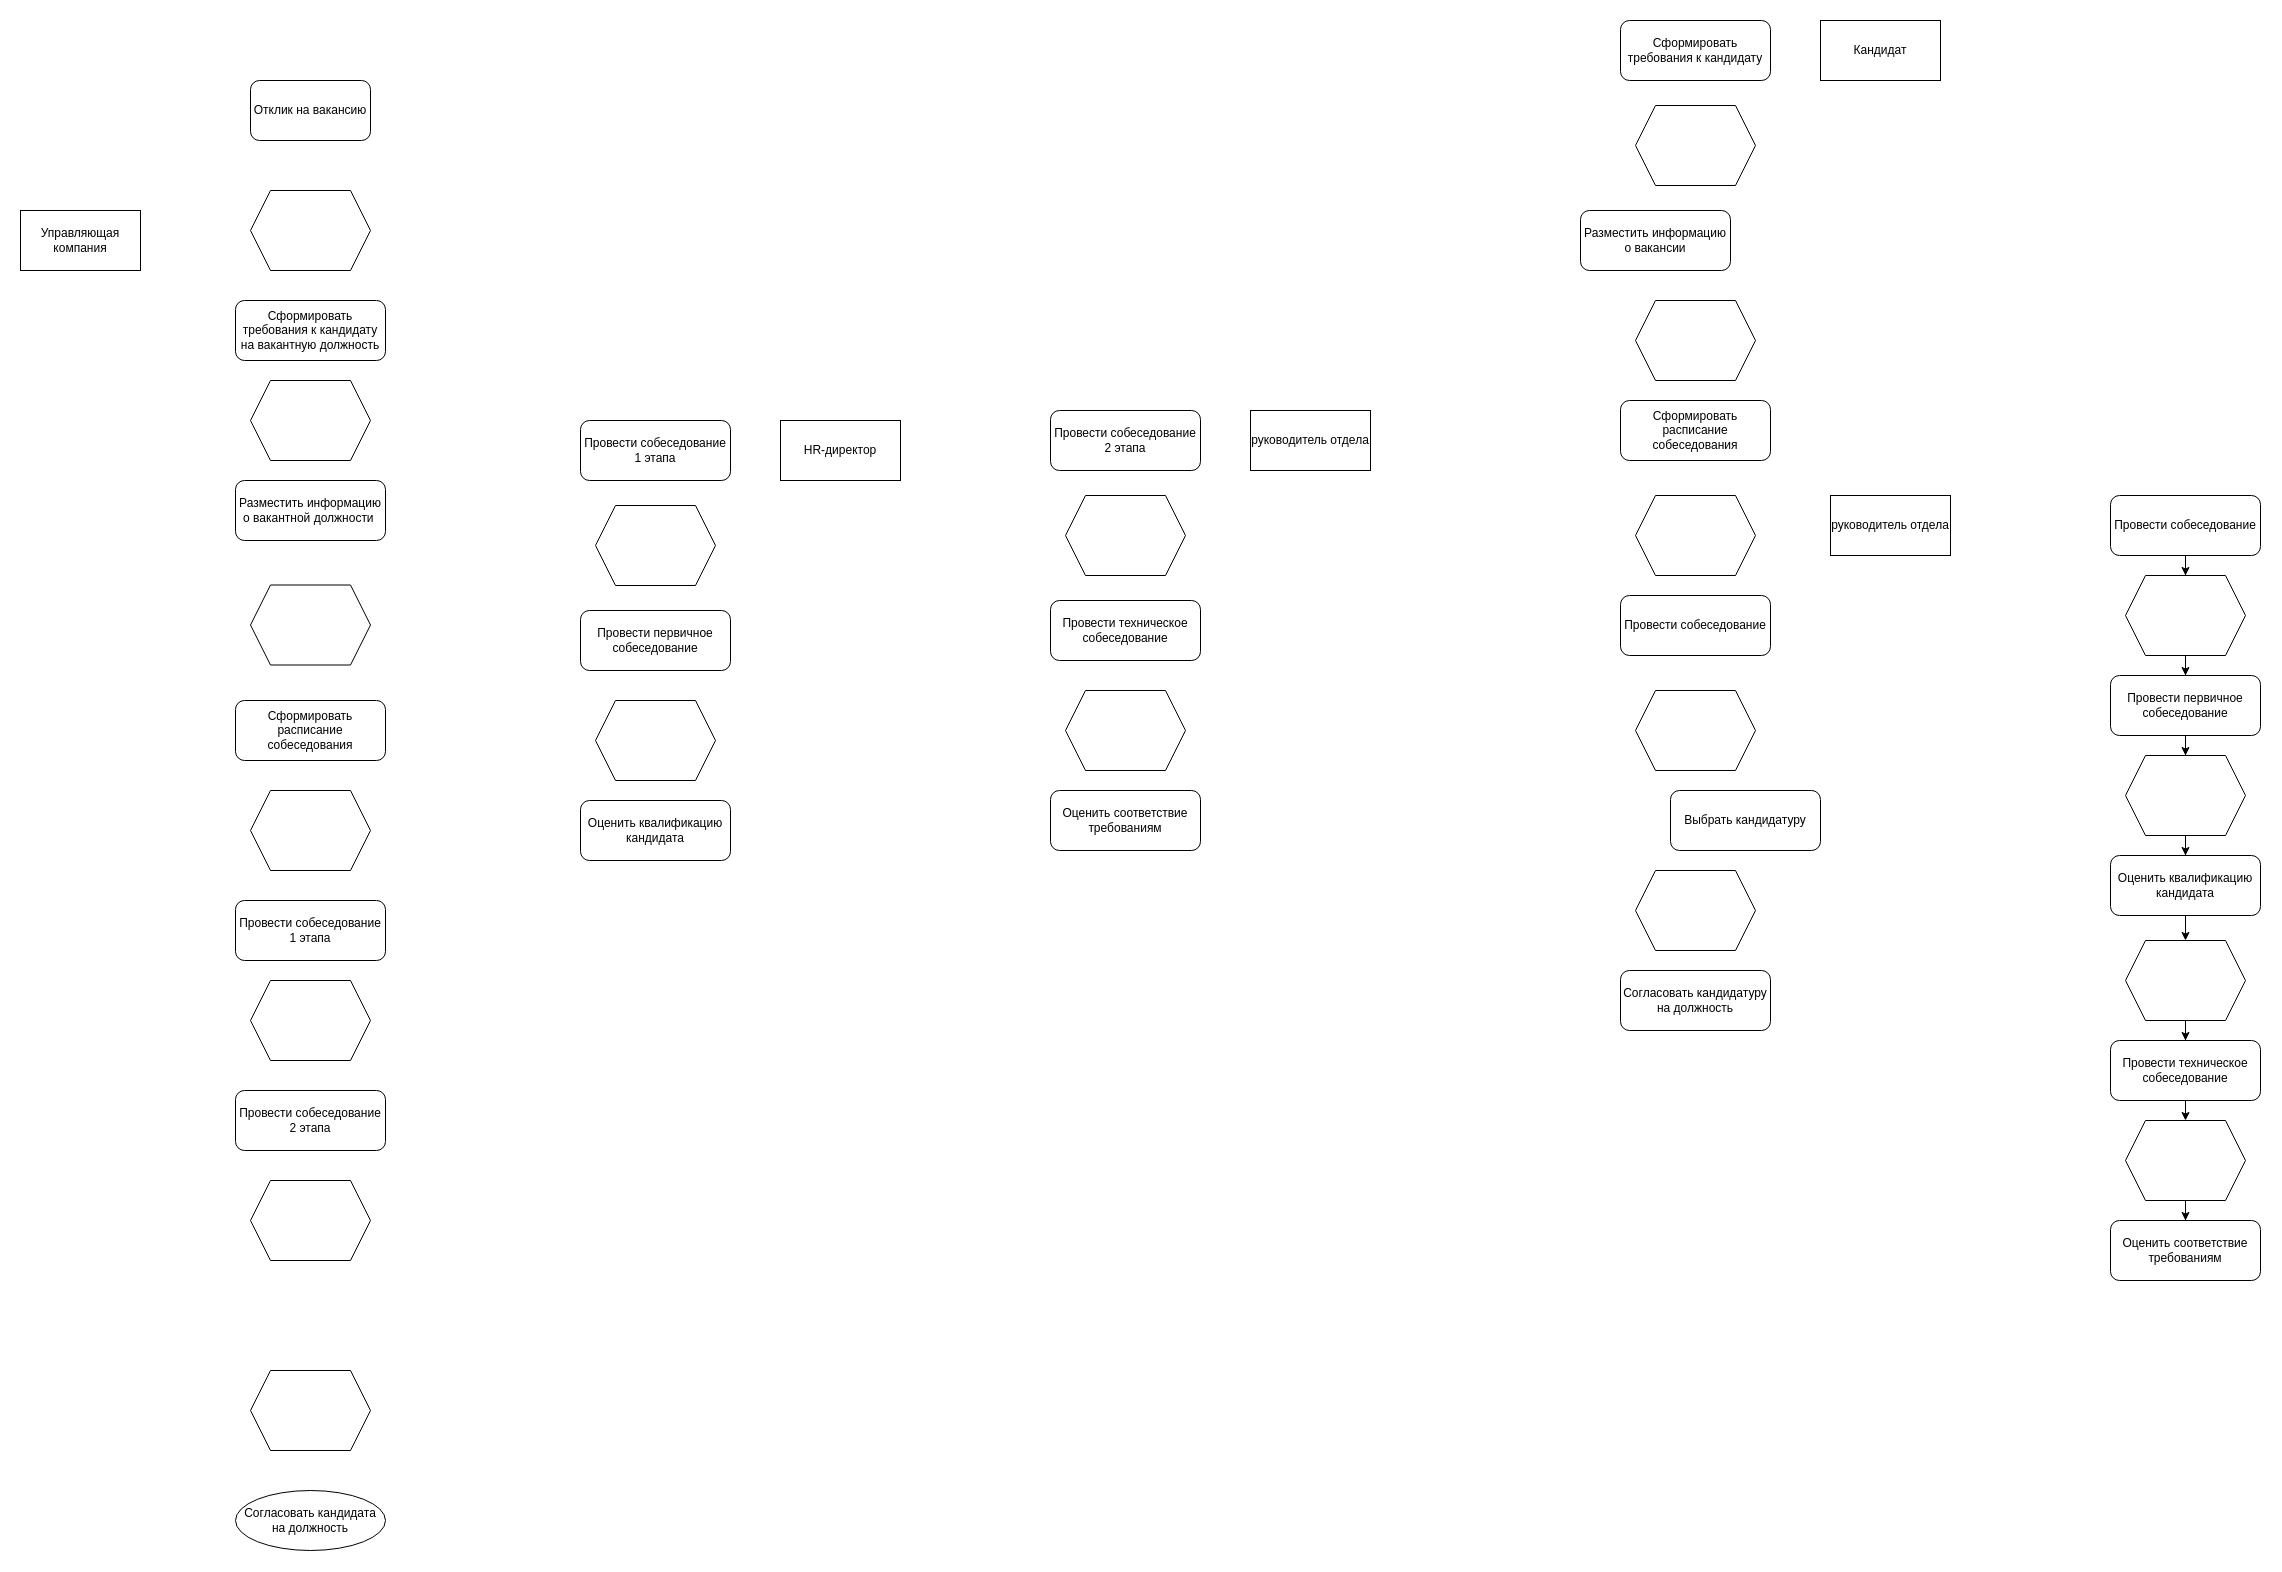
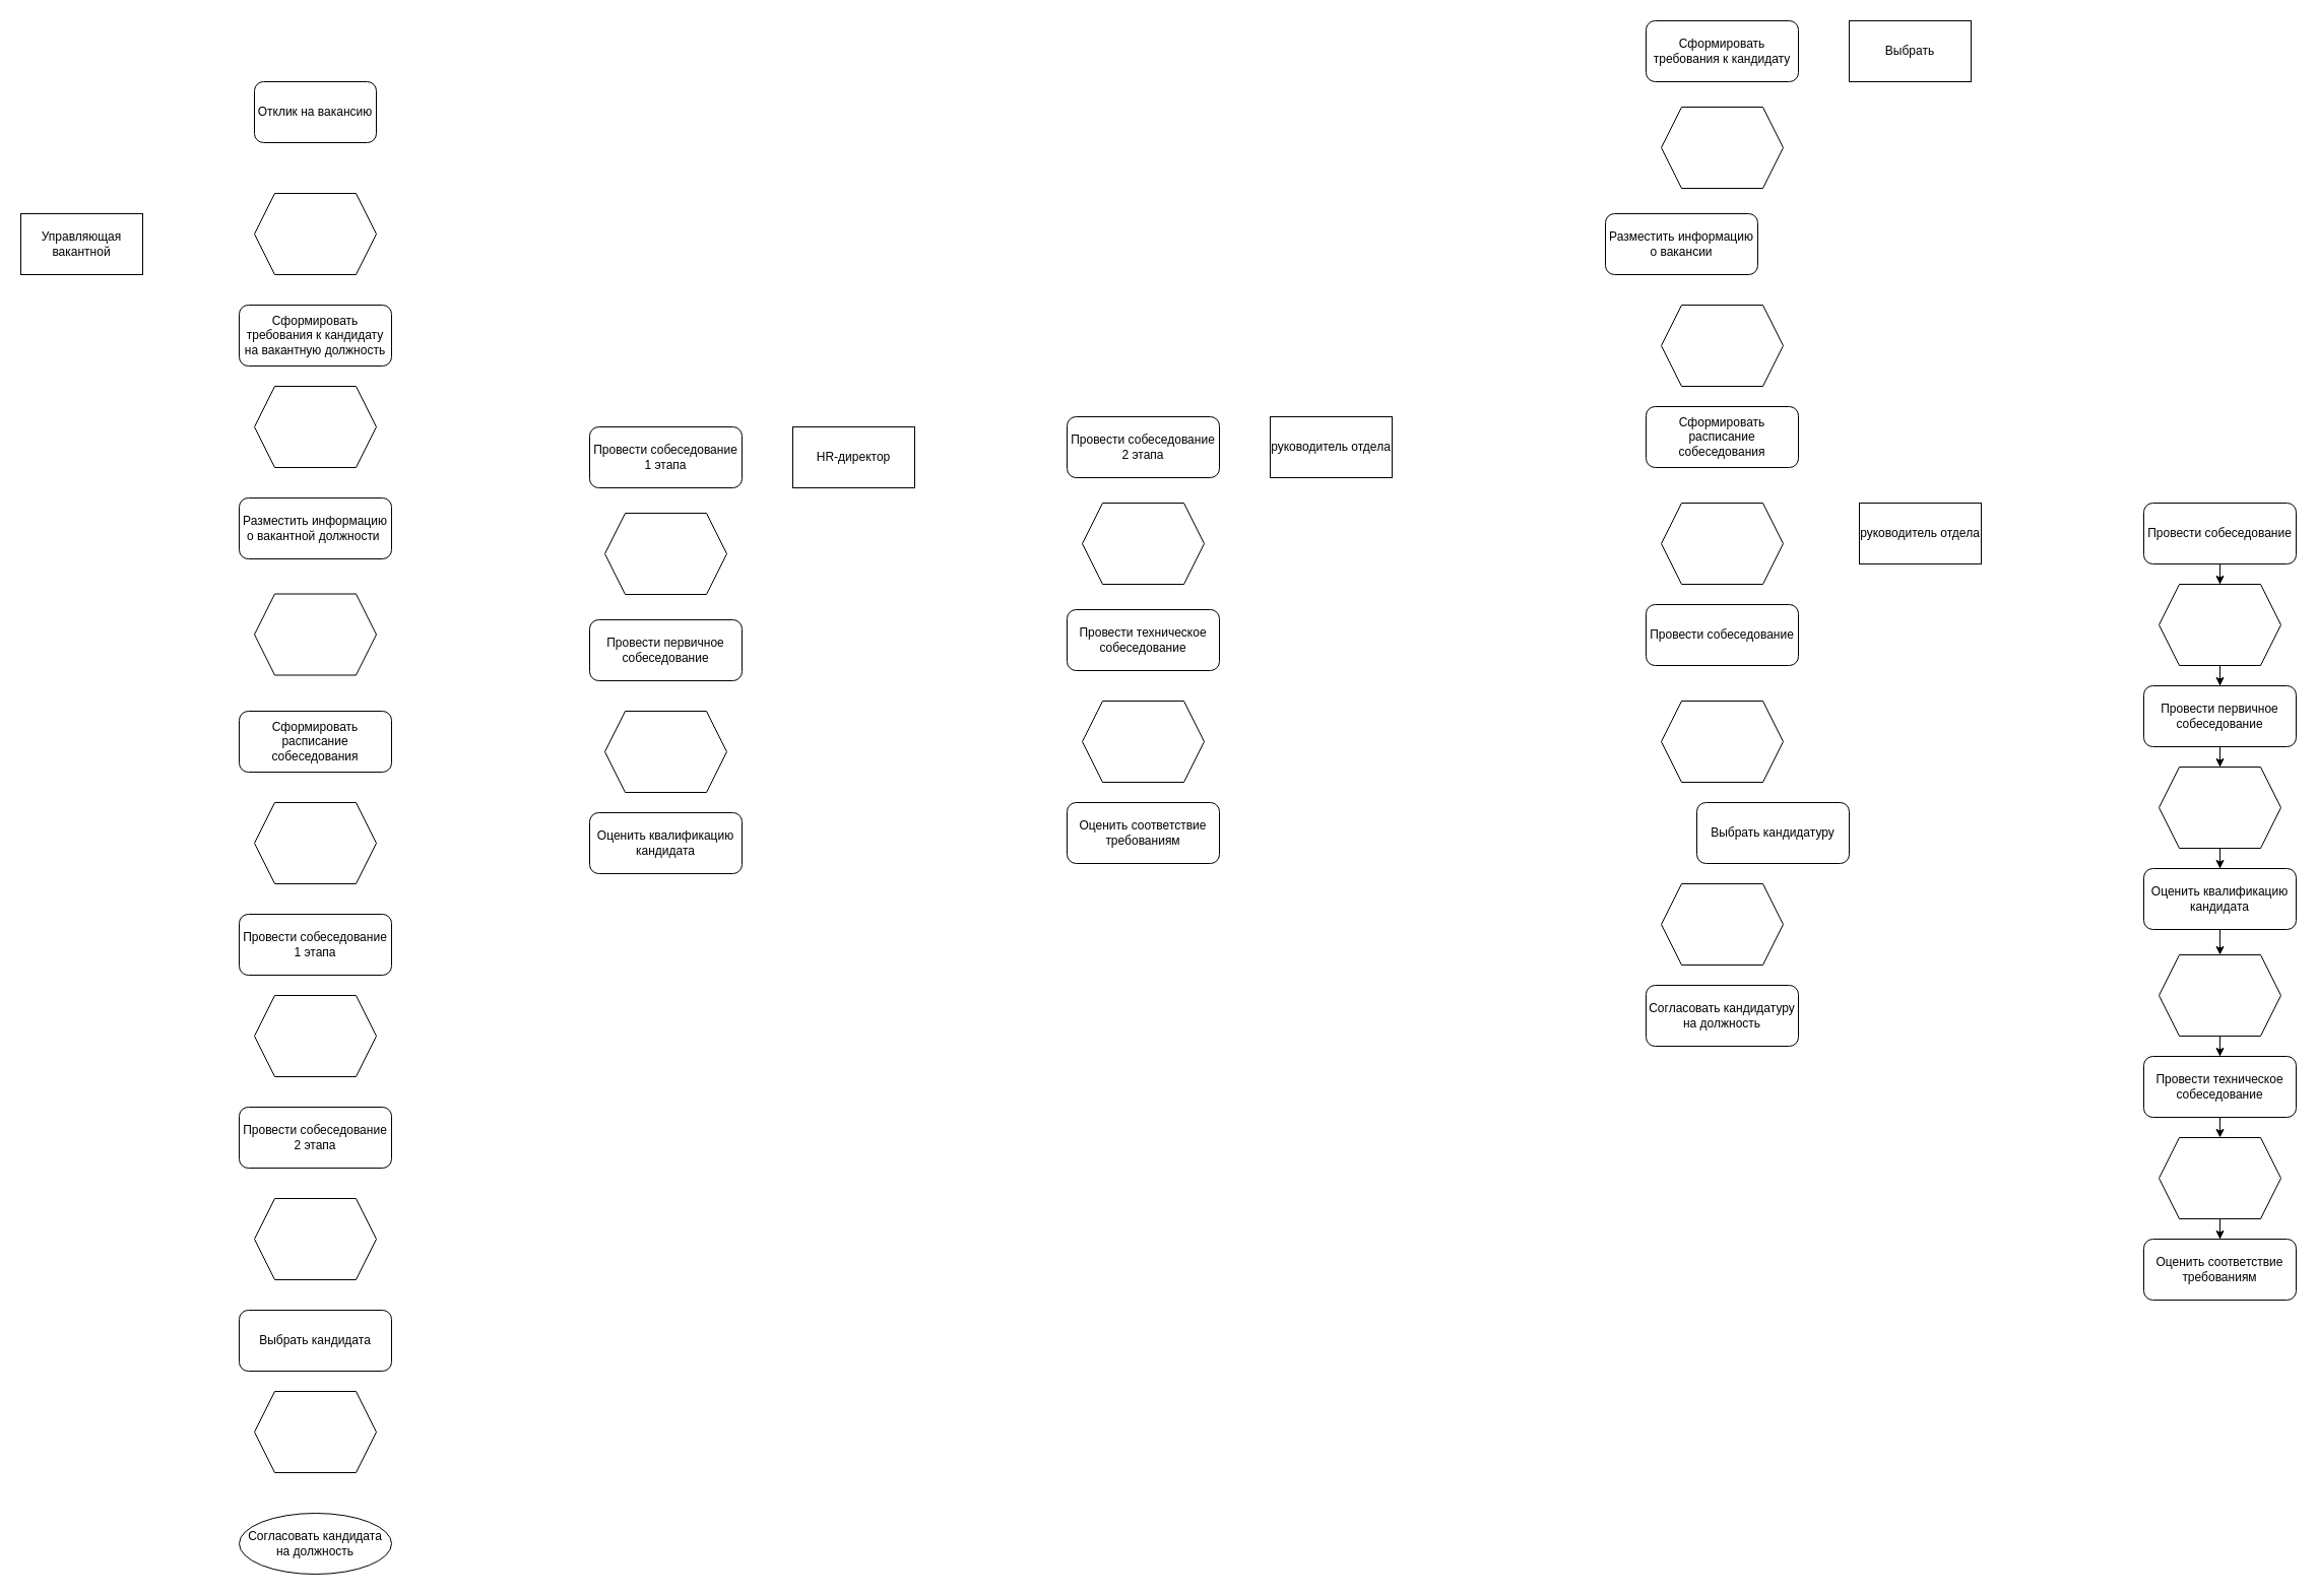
- <mxCell id="35" value="Кандидат" style="rounded=0;whiteSpace=wrap;html=1;" vertex="1" parent="1"><mxGeometry x="1820" y="20" width="120" height="60" as="geometry" /></mxCell>
+ <mxCell id="35" value="Выбрать" style="rounded=0;whiteSpace=wrap;html=1;" vertex="1" parent="1"><mxGeometry x="1820" y="20" width="120" height="60" as="geometry" /></mxCell>
- <mxCell id="2" value="Управляющая компания" style="rounded=0;whiteSpace=wrap;html=1;" vertex="1" parent="1"><mxGeometry x="20" y="210" width="120" height="60" as="geometry" /></mxCell>
+ <mxCell id="2" value="Управляющая вакантной" style="rounded=0;whiteSpace=wrap;html=1;" vertex="1" parent="1"><mxGeometry x="20" y="210" width="120" height="60" as="geometry" /></mxCell>
- <mxCell id="7" value="Разместить информацию о вакантной должности&amp;nbsp;" style="rounded=1;whiteSpace=wrap;html=1;" vertex="1" parent="1"><mxGeometry x="235" y="480" width="150" height="60" as="geometry" /></mxCell>
+ <mxCell id="7" value="Разместить информацию о вакантной должности&amp;nbsp;" style="rounded=1;whiteSpace=wrap;html=1;" vertex="1" parent="1"><mxGeometry x="235" y="490" width="150" height="60" as="geometry" /></mxCell>
+ <mxCell id="15" value="Выбрать кандидата" style="rounded=1;whiteSpace=wrap;html=1;" vertex="1" parent="1"><mxGeometry x="235" y="1290" width="150" height="60" as="geometry" /></mxCell>
